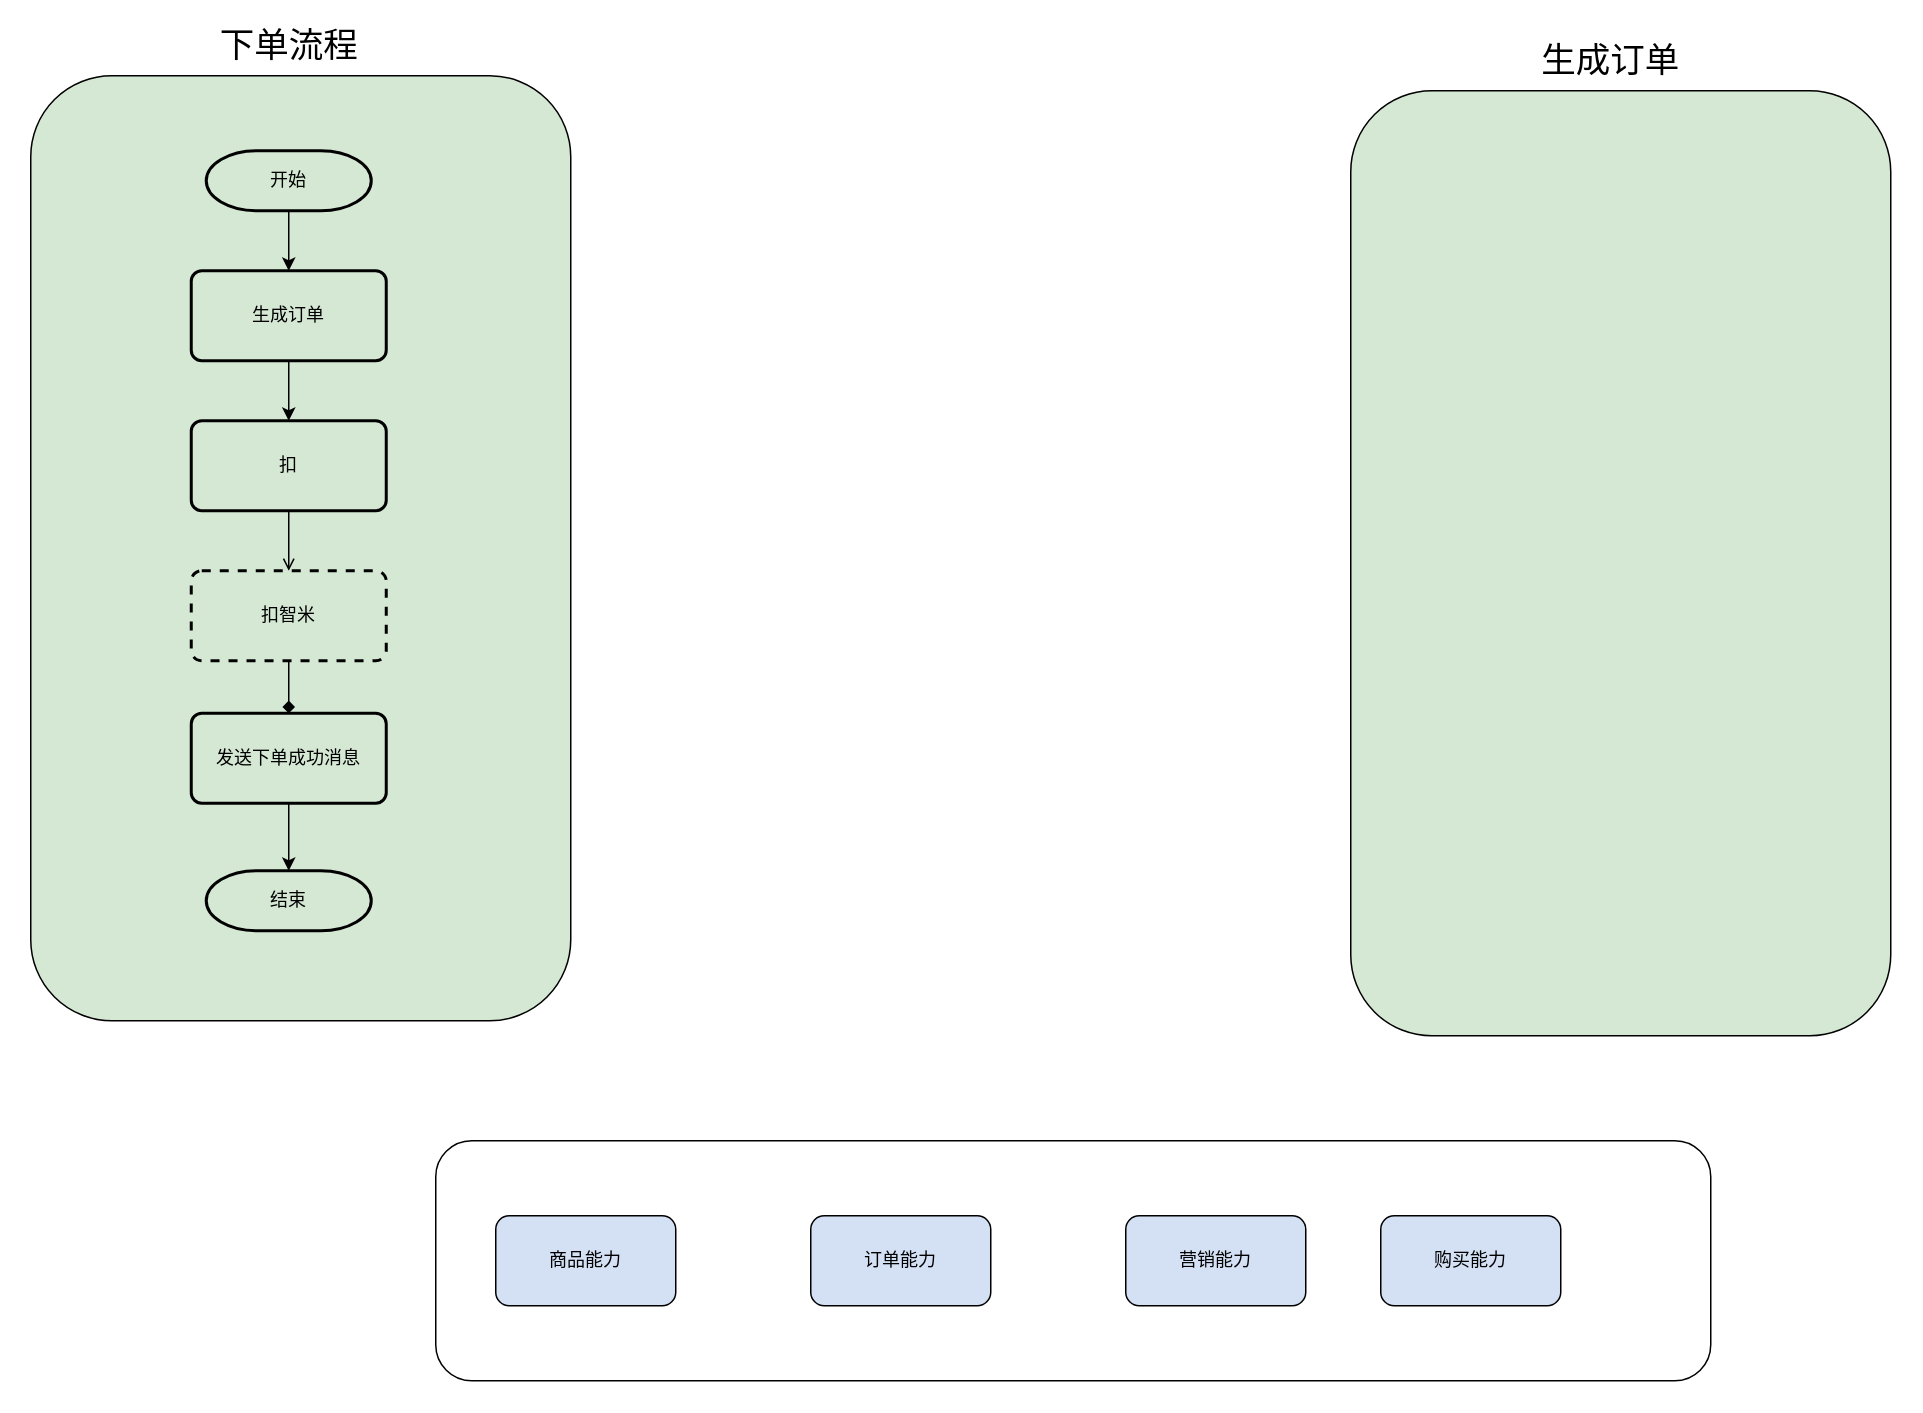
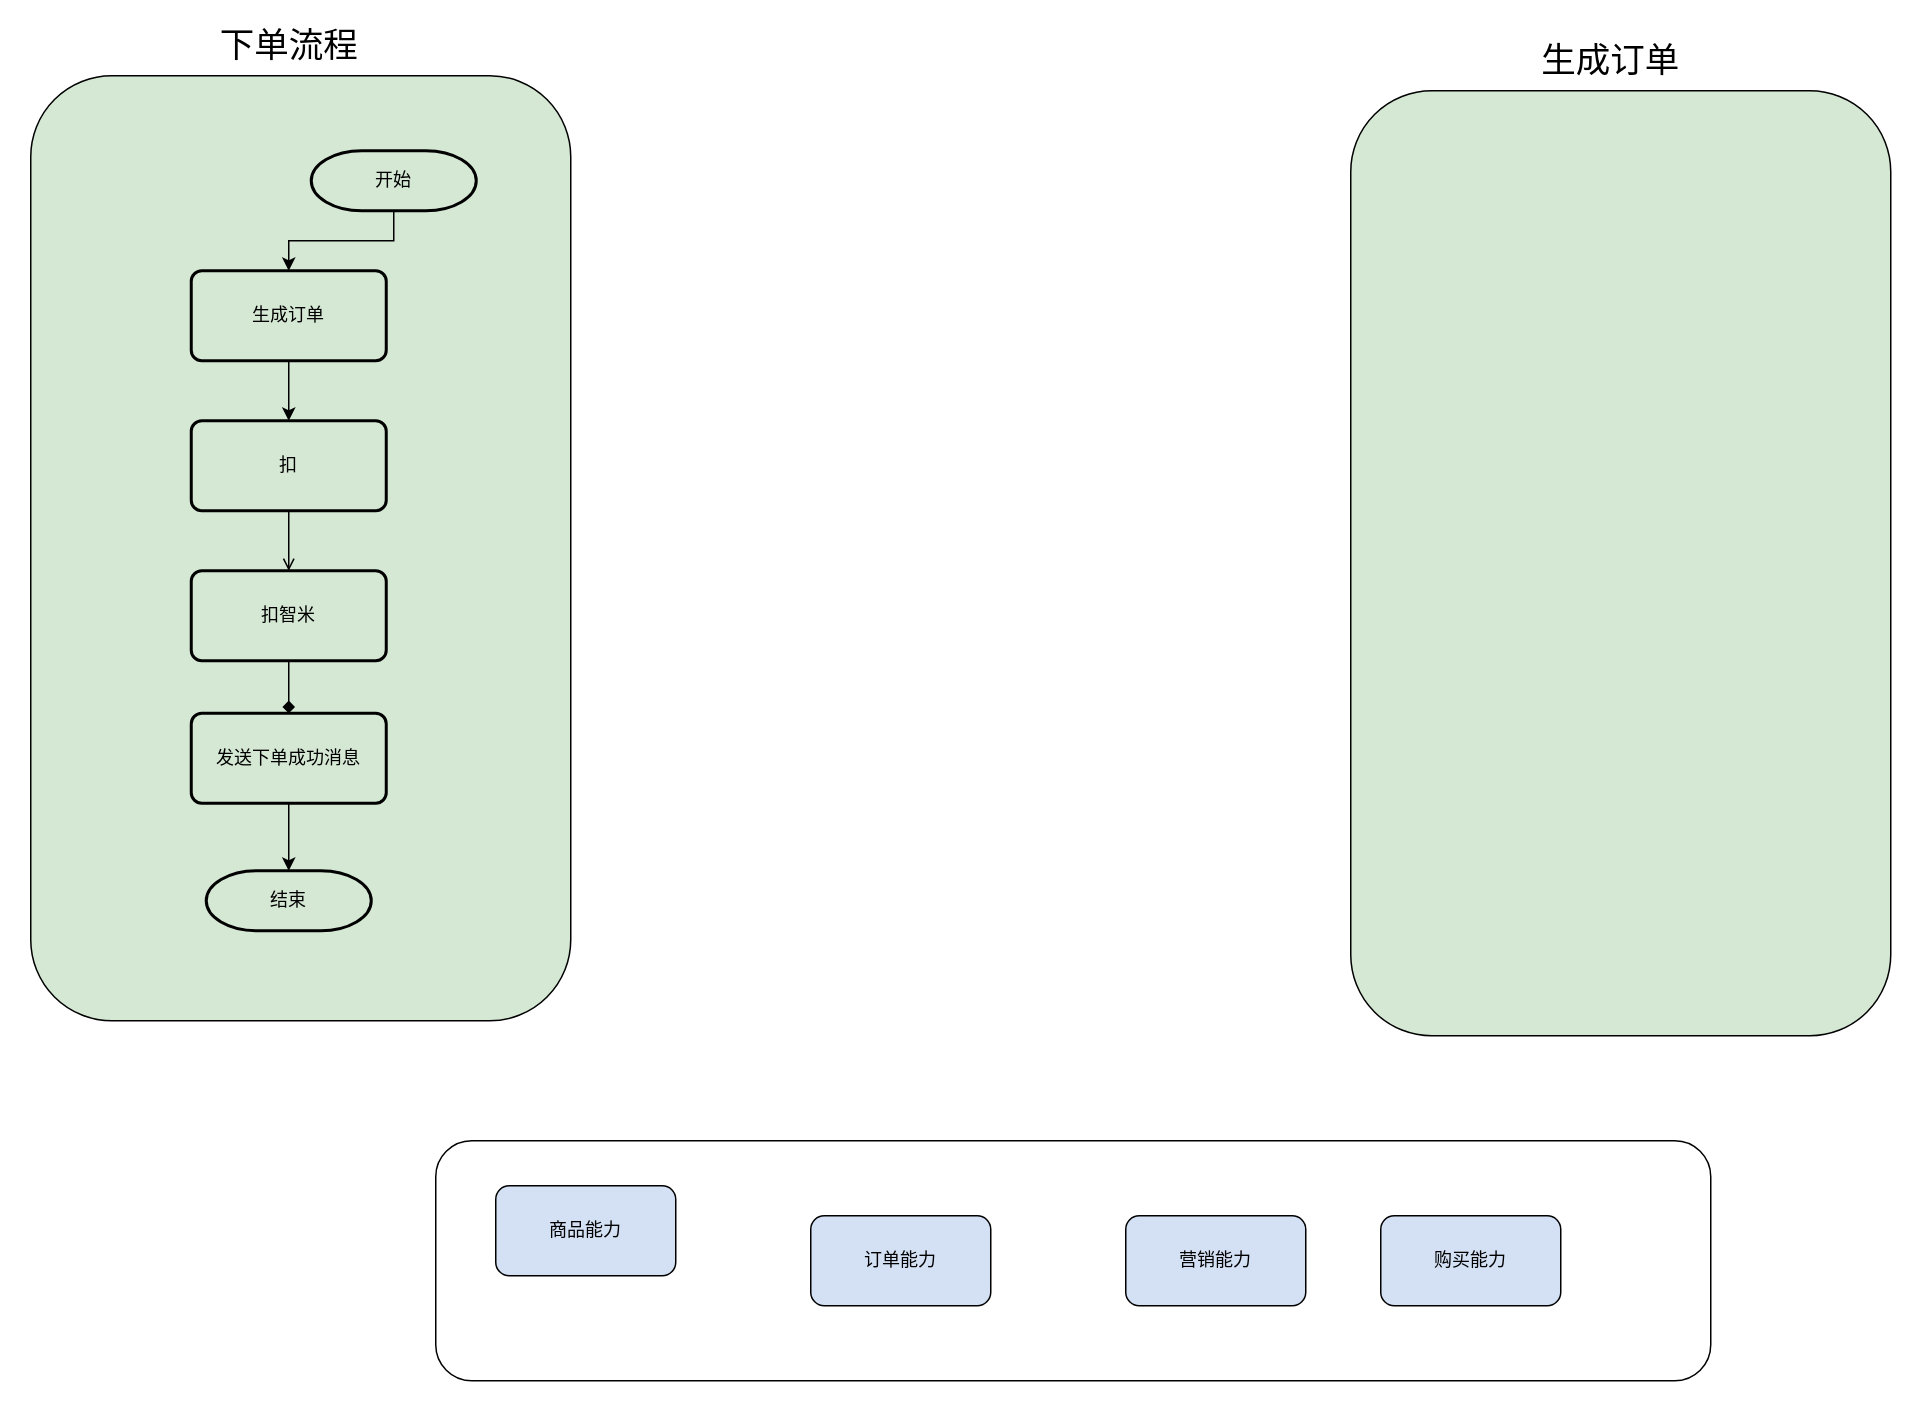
- <mxCell id="9" value="开始" style="strokeWidth=2;html=1;shape=mxgraph.flowchart.terminator;whiteSpace=wrap;fillColor=#D5E8D4;fontSize=12;" vertex="1" parent="1"><mxGeometry x="137" y="100" width="110" height="40" as="geometry" /></mxCell>
+ <mxCell id="9" value="开始" style="strokeWidth=2;html=1;shape=mxgraph.flowchart.terminator;whiteSpace=wrap;fillColor=#D5E8D4;fontSize=12;" vertex="1" parent="1"><mxGeometry x="207" y="100" width="110" height="40" as="geometry" /></mxCell>
- <mxCell id="18" value="扣智米" style="rounded=1;whiteSpace=wrap;html=1;absoluteArcSize=1;arcSize=14;strokeWidth=2;fillColor=#D5E8D4;fontSize=12;dashed=1;" vertex="1" parent="1"><mxGeometry x="127" y="380" width="130" height="60" as="geometry" /></mxCell>
+ <mxCell id="18" value="扣智米" style="rounded=1;whiteSpace=wrap;html=1;absoluteArcSize=1;arcSize=14;strokeWidth=2;fillColor=#D5E8D4;fontSize=12;" vertex="1" parent="1"><mxGeometry x="127" y="380" width="130" height="60" as="geometry" /></mxCell>
- <mxCell id="3" value="商品能力" style="rounded=1;whiteSpace=wrap;html=1;fillColor=#D4E1F5;" vertex="1" parent="1"><mxGeometry x="330" y="810" width="120" height="60" as="geometry" /></mxCell>
+ <mxCell id="3" value="商品能力" style="rounded=1;whiteSpace=wrap;html=1;fillColor=#D4E1F5;" vertex="1" parent="1"><mxGeometry x="330" y="790" width="120" height="60" as="geometry" /></mxCell>
